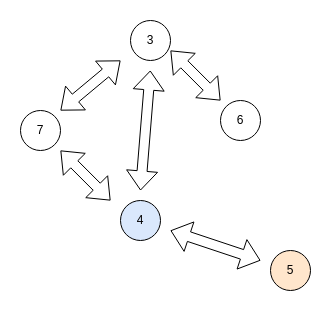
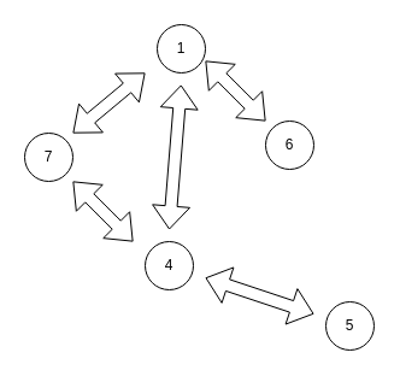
- <mxCell id="4" value="3" style="ellipse;whiteSpace=wrap;html=1;aspect=fixed;" parent="1" vertex="1"><mxGeometry x="130" y="20" width="40" height="40" as="geometry" /></mxCell>
+ <mxCell id="4" value="1" style="ellipse;whiteSpace=wrap;html=1;aspect=fixed;" parent="1" vertex="1"><mxGeometry x="130" y="20" width="40" height="40" as="geometry" /></mxCell>
- <mxCell id="5" value="4" style="ellipse;whiteSpace=wrap;html=1;aspect=fixed;fillColor=#dae8fc;" parent="1" vertex="1"><mxGeometry x="120" y="200" width="40" height="40" as="geometry" /></mxCell>
+ <mxCell id="5" value="4" style="ellipse;whiteSpace=wrap;html=1;aspect=fixed;" parent="1" vertex="1"><mxGeometry x="120" y="200" width="40" height="40" as="geometry" /></mxCell>
- <mxCell id="6" value="5" style="ellipse;whiteSpace=wrap;html=1;aspect=fixed;fillColor=#ffe6cc;" parent="1" vertex="1"><mxGeometry x="270" y="250" width="40" height="40" as="geometry" /></mxCell>
+ <mxCell id="6" value="5" style="ellipse;whiteSpace=wrap;html=1;aspect=fixed;" parent="1" vertex="1"><mxGeometry x="270" y="250" width="40" height="40" as="geometry" /></mxCell>
